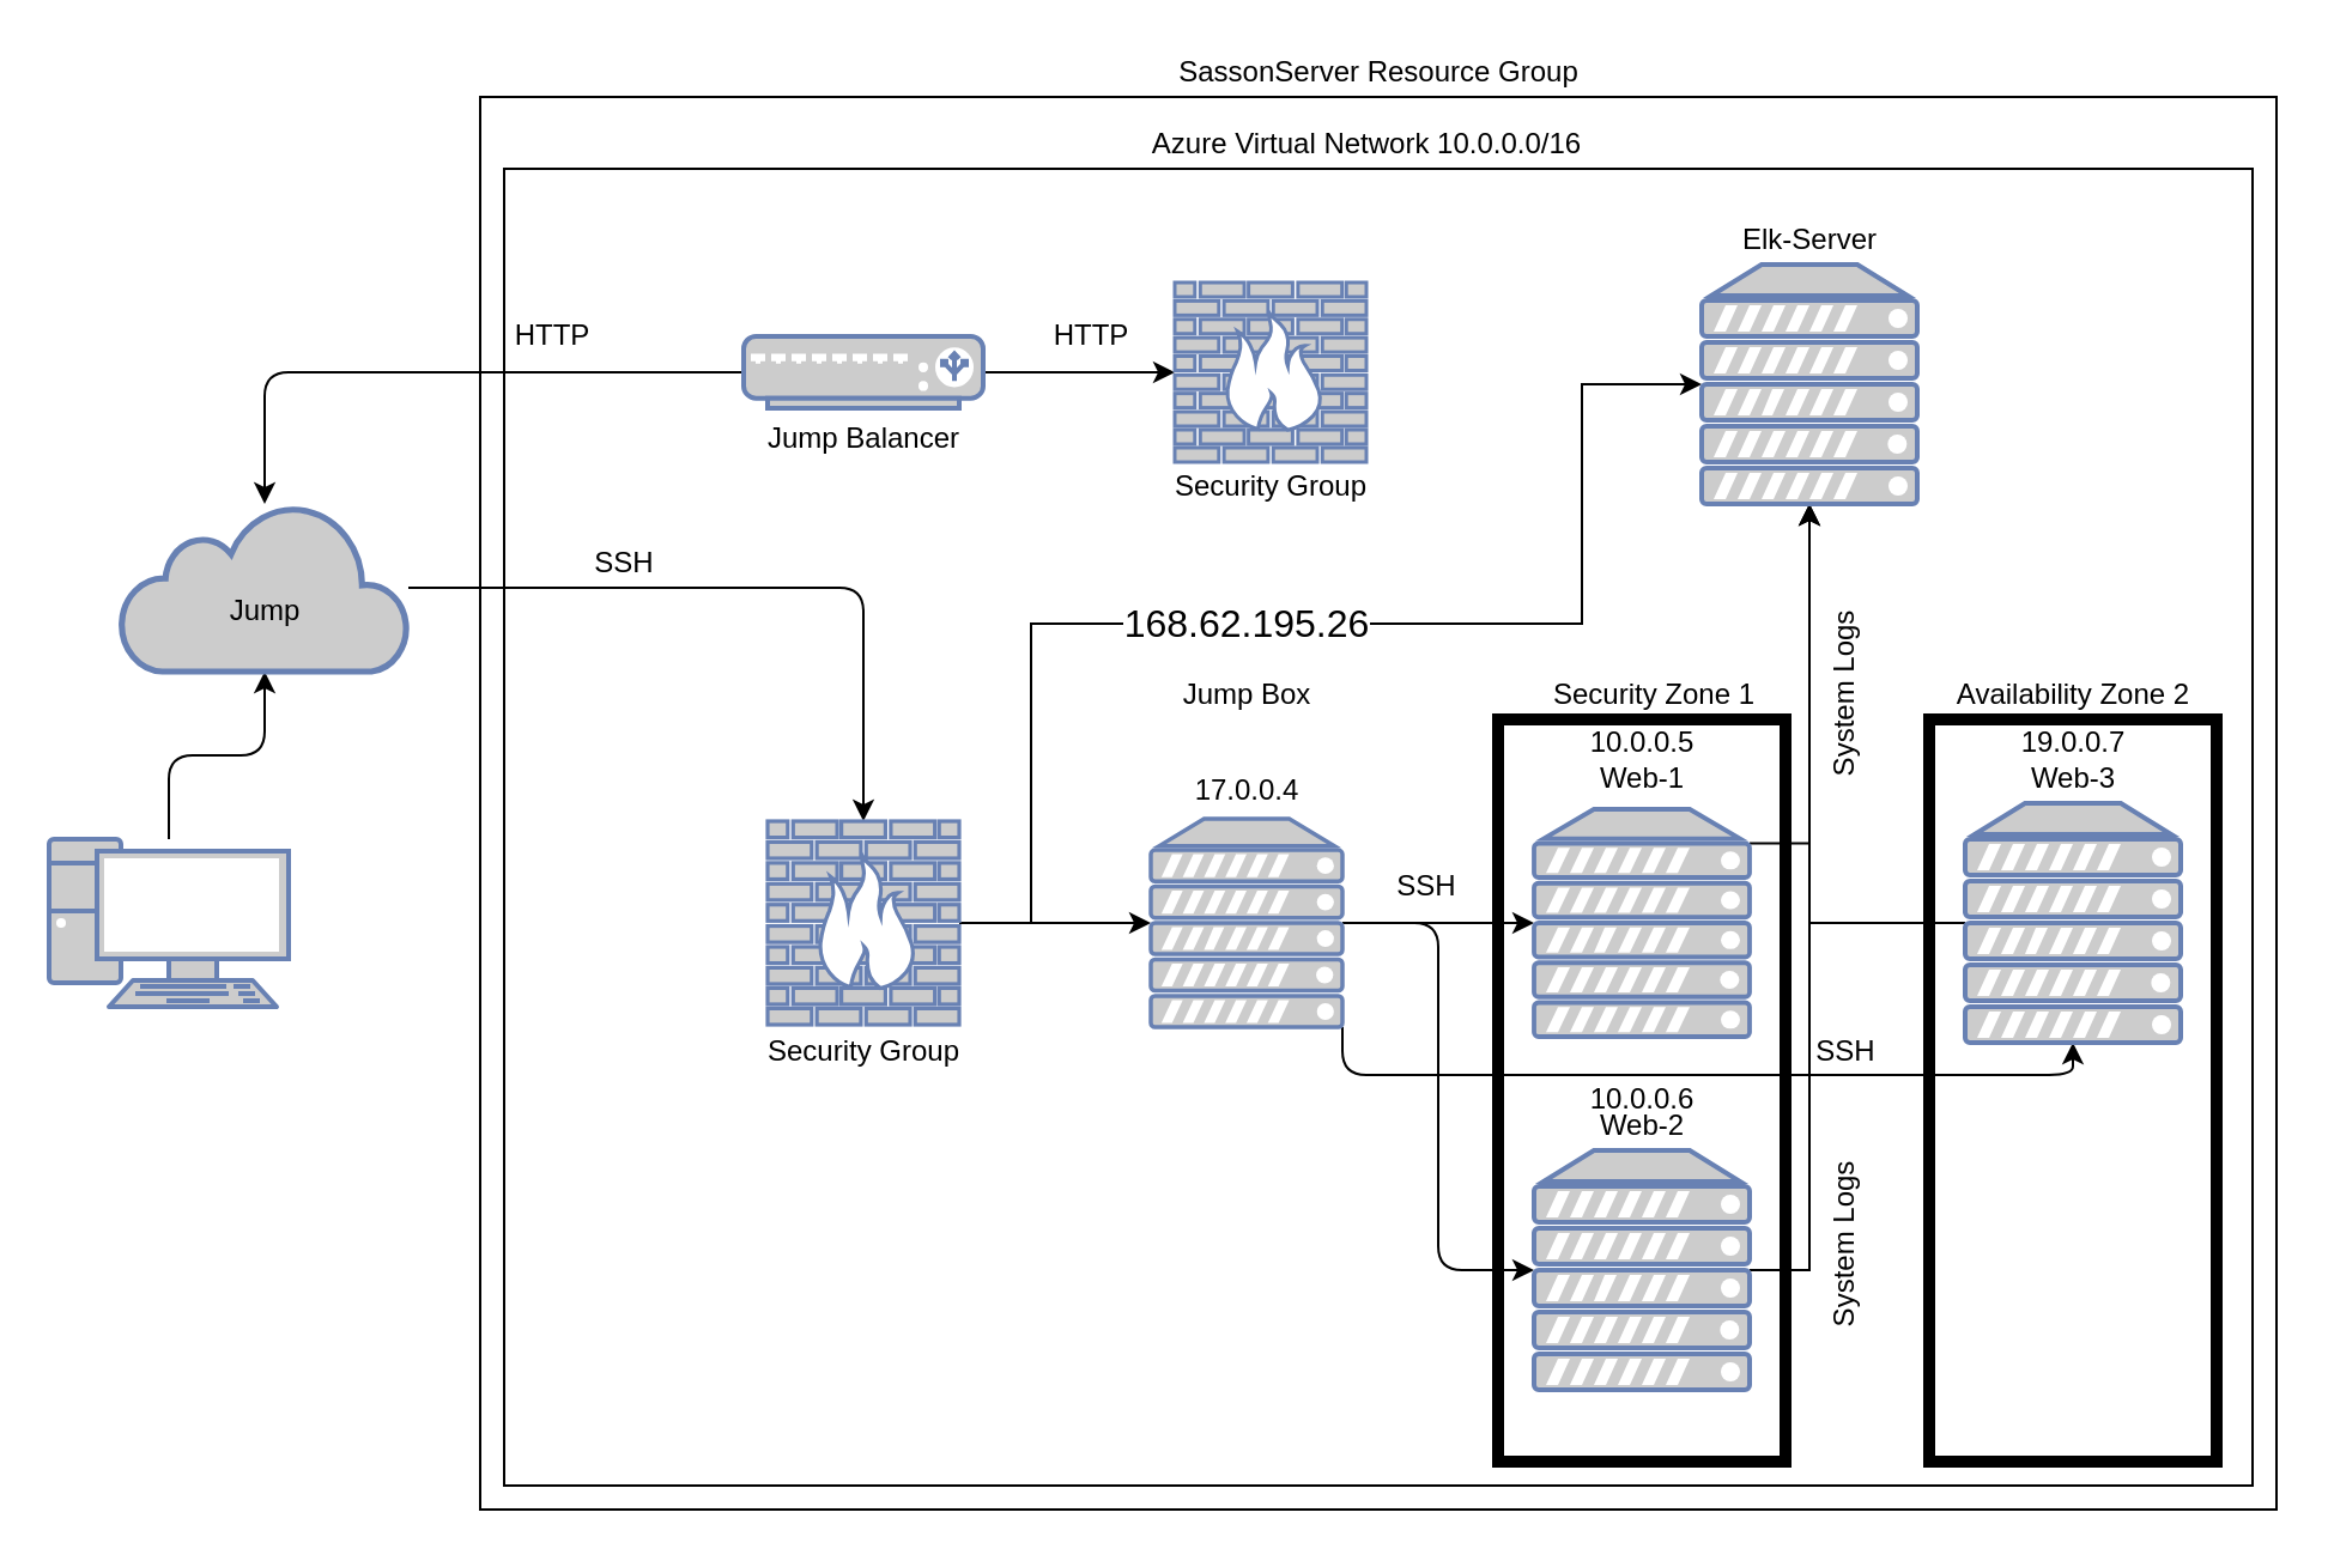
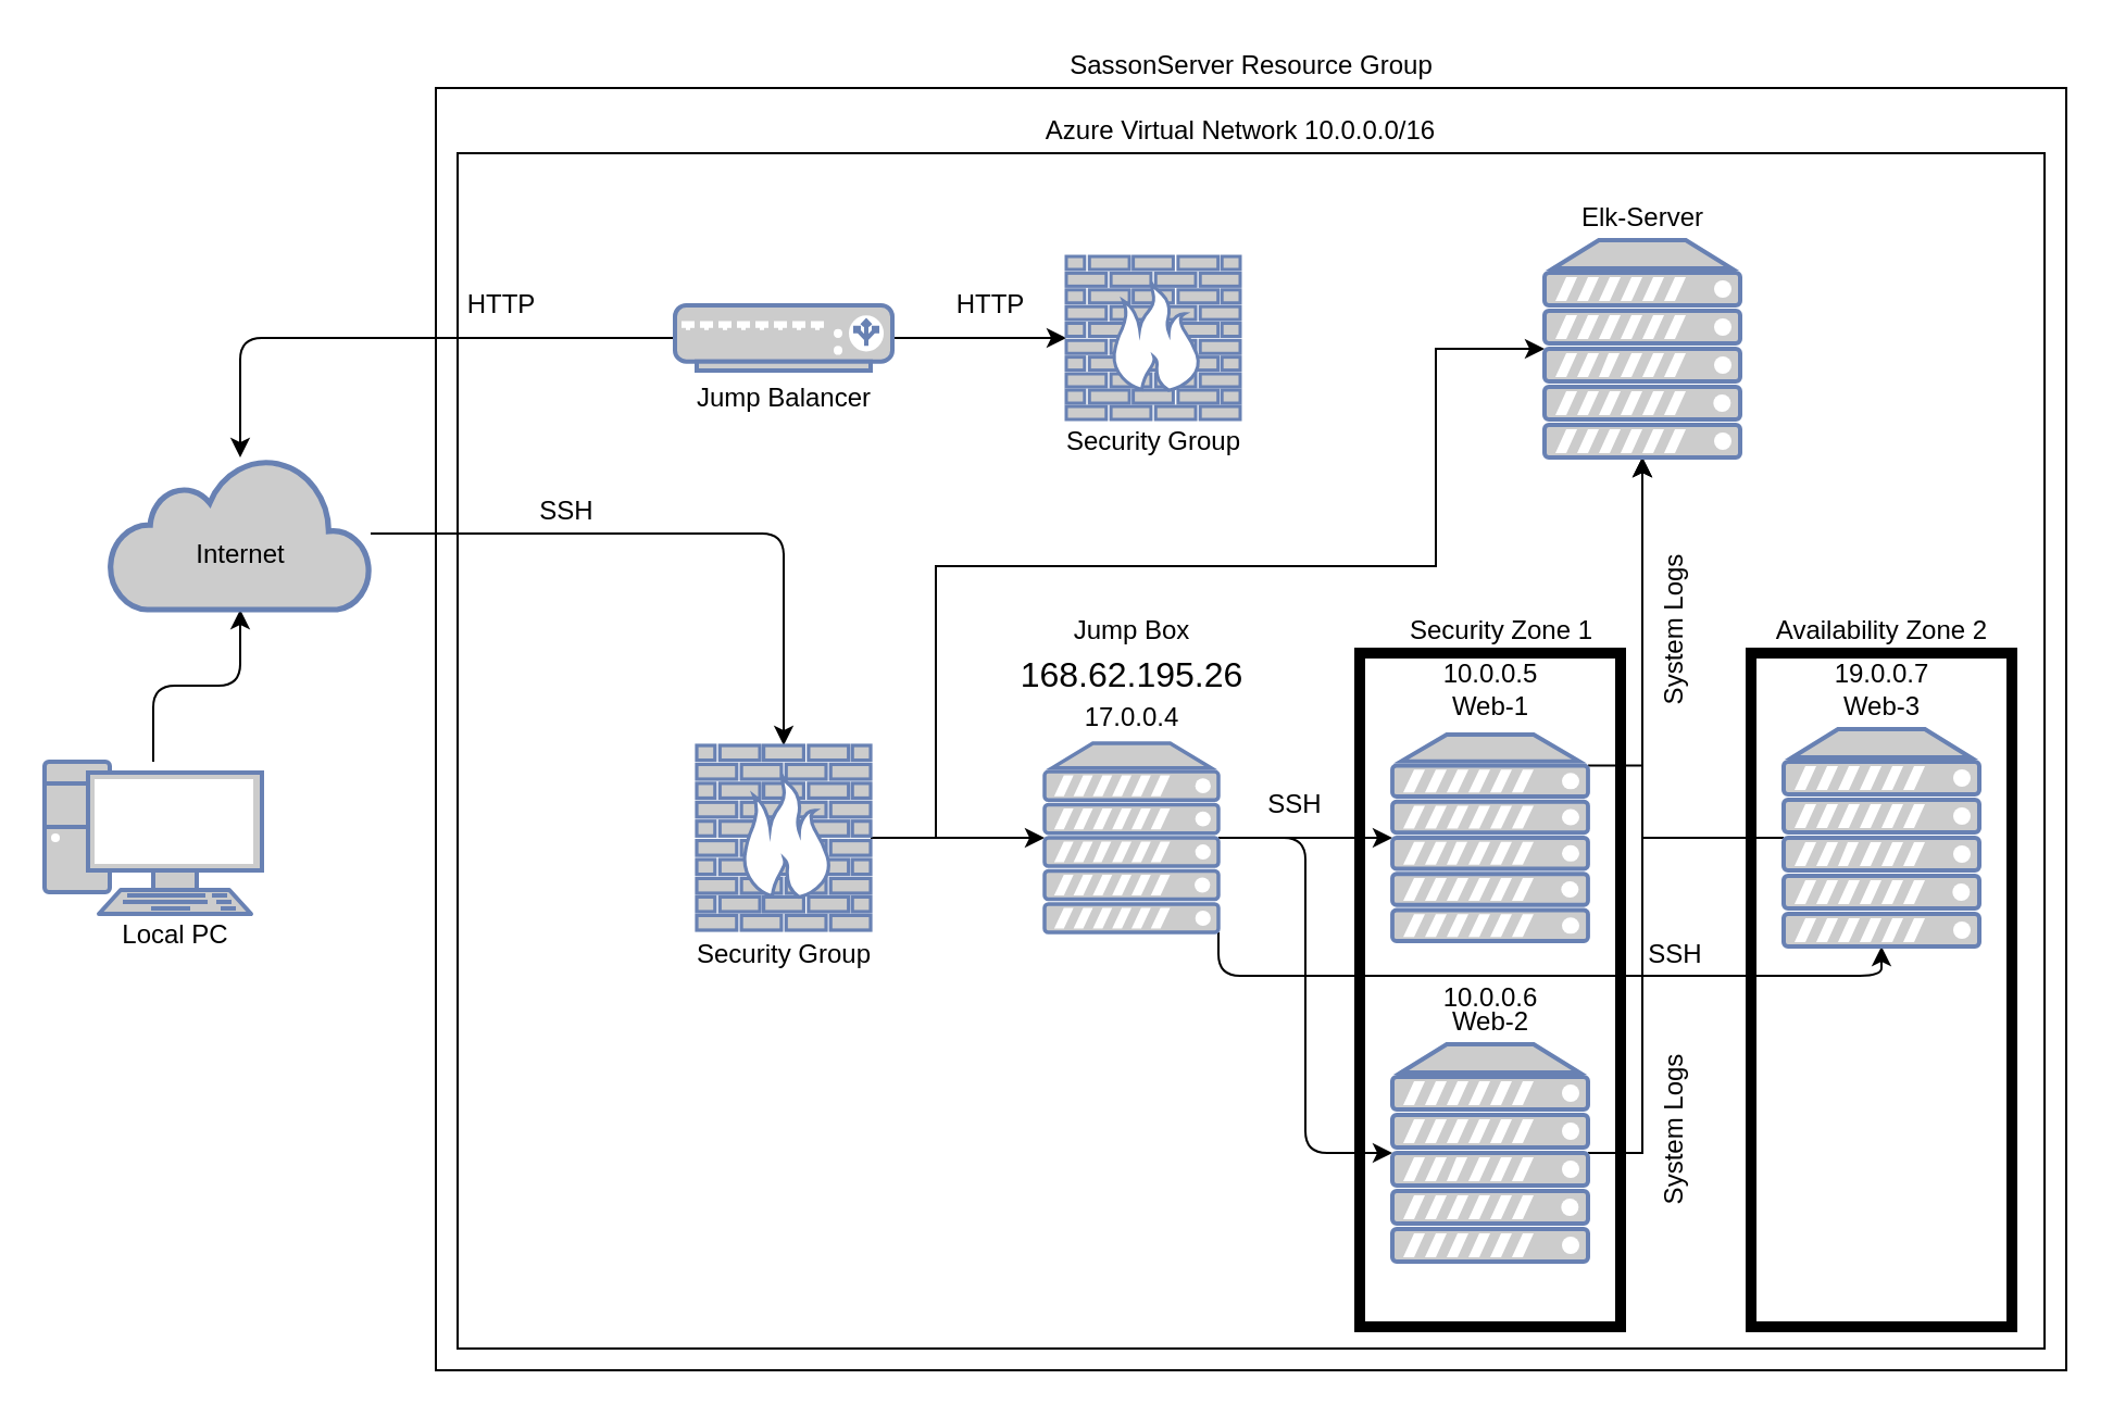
- <mxCell id="29" value="Jump" style="text;html=1;resizable=0;autosize=1;align=center;verticalAlign=middle;points=[];fillColor=none;strokeColor=none;rounded=0;shadow=0;glass=0;sketch=0;" vertex="1" parent="1"><mxGeometry x="80" y="245" width="60" height="20" as="geometry" /></mxCell>
+ <mxCell id="29" value="Internet" style="text;html=1;resizable=0;autosize=1;align=center;verticalAlign=middle;points=[];fillColor=none;strokeColor=none;rounded=0;shadow=0;glass=0;sketch=0;" vertex="1" parent="1"><mxGeometry x="80" y="245" width="60" height="20" as="geometry" /></mxCell>
- <mxCell id="36" value="&lt;span style=&quot;font-family: &amp;#34;az_ea_font&amp;#34; , &amp;#34;segoe ui&amp;#34; , &amp;#34;az_font&amp;#34; , , , &amp;#34;blinkmacsystemfont&amp;#34; , &amp;#34;roboto&amp;#34; , &amp;#34;oxygen&amp;#34; , &amp;#34;ubuntu&amp;#34; , &amp;#34;cantarell&amp;#34; , &amp;#34;open sans&amp;#34; , &amp;#34;helvetica neue&amp;#34; , sans-serif ; font-size: 16px ; background-color: rgb(255 , 255 , 255)&quot;&gt;168.62.195.26&lt;/span&gt;" style="text;html=1;resizable=0;autosize=1;align=center;verticalAlign=middle;points=[];fillColor=none;strokeColor=none;rounded=0;shadow=0;glass=0;sketch=0;" vertex="1" parent="1"><mxGeometry x="460" y="250" width="120" height="20" as="geometry" /></mxCell>
+ <mxCell id="36" value="&lt;span style=&quot;font-family: &amp;#34;az_ea_font&amp;#34; , &amp;#34;segoe ui&amp;#34; , &amp;#34;az_font&amp;#34; , , , &amp;#34;blinkmacsystemfont&amp;#34; , &amp;#34;roboto&amp;#34; , &amp;#34;oxygen&amp;#34; , &amp;#34;ubuntu&amp;#34; , &amp;#34;cantarell&amp;#34; , &amp;#34;open sans&amp;#34; , &amp;#34;helvetica neue&amp;#34; , sans-serif ; font-size: 16px ; background-color: rgb(255 , 255 , 255)&quot;&gt;168.62.195.26&lt;/span&gt;" style="text;html=1;resizable=0;autosize=1;align=center;verticalAlign=middle;points=[];fillColor=none;strokeColor=none;rounded=0;shadow=0;glass=0;sketch=0;" vertex="1" parent="1"><mxGeometry x="460" y="300" width="120" height="20" as="geometry" /></mxCell>
+ <mxCell id="28" value="Local PC" style="text;html=1;resizable=0;autosize=1;align=center;verticalAlign=middle;points=[];fillColor=none;strokeColor=none;rounded=0;shadow=0;glass=0;sketch=0;" vertex="1" parent="1"><mxGeometry x="50" y="420" width="60" height="20" as="geometry" /></mxCell>
